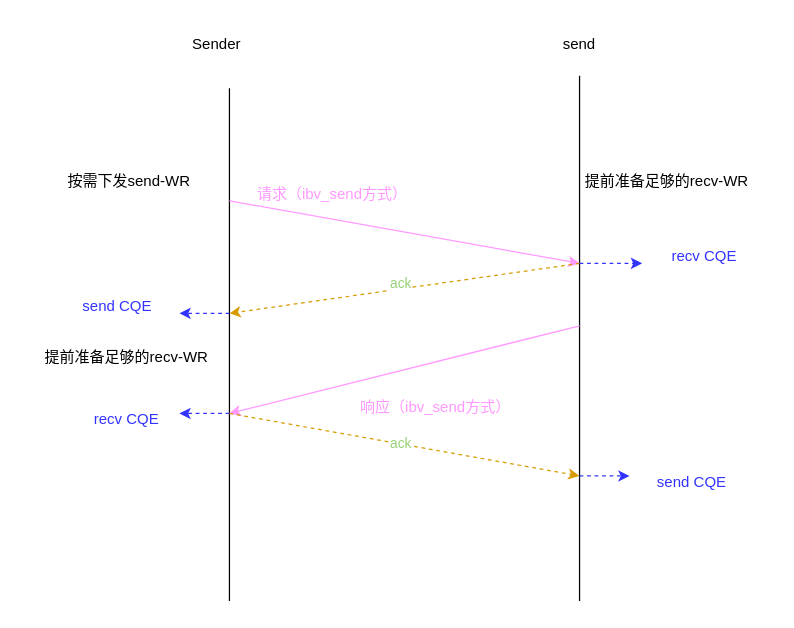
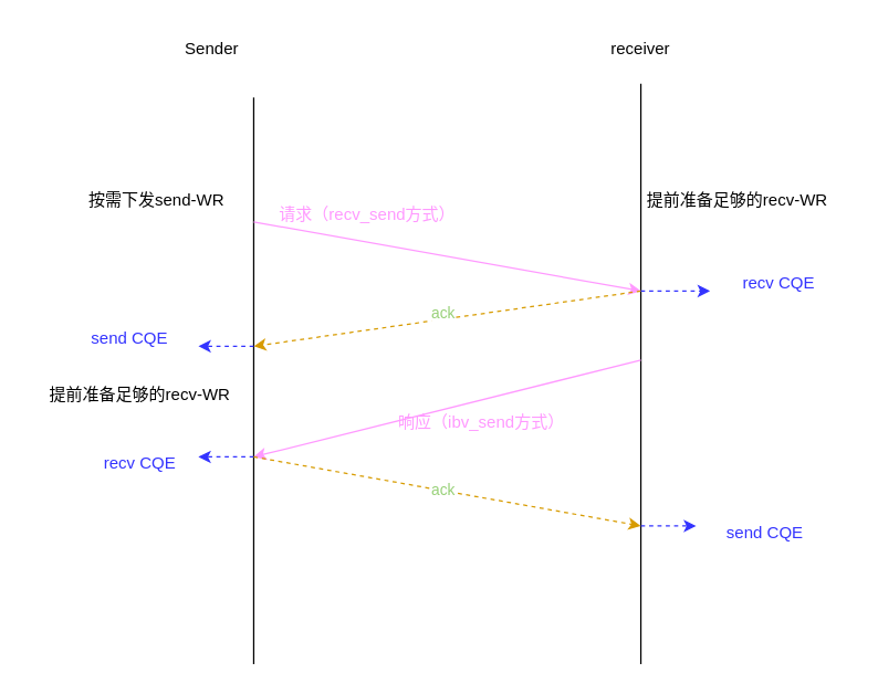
- <mxCell id="4" value="Sender" style="text;html=1;align=center;verticalAlign=middle;whiteSpace=wrap;rounded=0;" vertex="1" parent="1"><mxGeometry x="143" y="20" width="60" height="30" as="geometry" /></mxCell>
+ <mxCell id="4" value="Sender" style="text;html=1;align=center;verticalAlign=middle;whiteSpace=wrap;rounded=0;" vertex="1" parent="1"><mxGeometry x="123" y="20" width="60" height="30" as="geometry" /></mxCell>
- <mxCell id="5" value="send" style="text;html=1;align=center;verticalAlign=middle;whiteSpace=wrap;rounded=0;" vertex="1" parent="1"><mxGeometry x="433" y="20" width="60" height="30" as="geometry" /></mxCell>
+ <mxCell id="5" value="receiver" style="text;html=1;align=center;verticalAlign=middle;whiteSpace=wrap;rounded=0;" vertex="1" parent="1"><mxGeometry x="433" y="20" width="60" height="30" as="geometry" /></mxCell>
- <mxCell id="6" value="按需下发send-WR" style="text;html=1;align=center;verticalAlign=middle;whiteSpace=wrap;rounded=0;" vertex="1" parent="1"><mxGeometry x="48" y="130" width="110" height="30" as="geometry" /></mxCell>
+ <mxCell id="6" value="按需下发send-WR" style="text;html=1;align=center;verticalAlign=middle;whiteSpace=wrap;rounded=0;" vertex="1" parent="1"><mxGeometry x="58" y="130" width="110" height="30" as="geometry" /></mxCell>
- <mxCell id="9" value="&lt;font color=&quot;#ff99ff&quot;&gt;请求（ibv_send方式）&lt;/font&gt;" style="text;html=1;align=center;verticalAlign=middle;whiteSpace=wrap;rounded=0;" vertex="1" parent="1"><mxGeometry x="188" y="140" width="155" height="30" as="geometry" /></mxCell>
+ <mxCell id="9" value="&lt;font color=&quot;#ff99ff&quot;&gt;请求（recv_send方式）&lt;/font&gt;" style="text;html=1;align=center;verticalAlign=middle;whiteSpace=wrap;rounded=0;" vertex="1" parent="1"><mxGeometry x="188" y="140" width="155" height="30" as="geometry" /></mxCell>
- <mxCell id="22" value="&lt;font color=&quot;#ff99ff&quot;&gt;响应（ibv_send方式）&lt;/font&gt;" style="text;html=1;align=center;verticalAlign=middle;whiteSpace=wrap;rounded=0;" vertex="1" parent="1"><mxGeometry x="283" y="310" width="130" height="30" as="geometry" /></mxCell>
+ <mxCell id="22" value="&lt;font color=&quot;#ff99ff&quot;&gt;响应（ibv_send方式）&lt;/font&gt;" style="text;html=1;align=center;verticalAlign=middle;whiteSpace=wrap;rounded=0;" vertex="1" parent="1"><mxGeometry x="283" y="290" width="130" height="30" as="geometry" /></mxCell>
